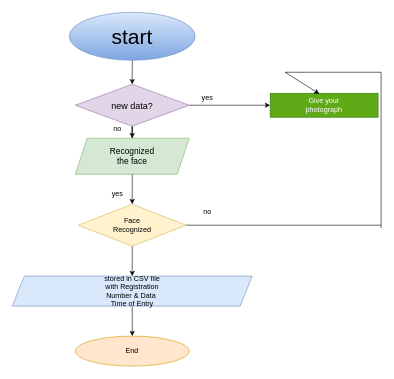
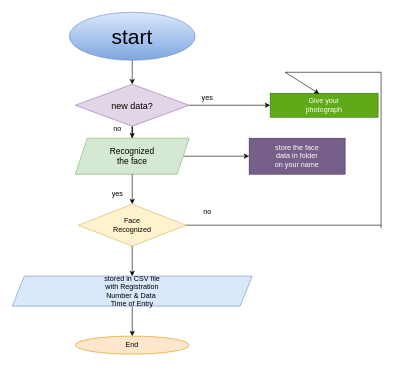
+ <mxCell id="6" value="" style="edgeStyle=orthogonalEdgeStyle;rounded=0;orthogonalLoop=1;jettySize=auto;html=1;" edge="1" parent="1" source="7" target="10"><mxGeometry relative="1" as="geometry" /></mxCell>
+ <mxCell id="10" value="&lt;div&gt;store the face&lt;/div&gt;&lt;div&gt;data in folder&lt;/div&gt;&lt;div&gt;on your name&lt;/div&gt;" style="rounded=0;whiteSpace=wrap;html=1;fillColor=#76608a;fontColor=#ffffff;strokeColor=#432D57;" vertex="1" parent="1"><mxGeometry x="415" y="230" width="160" height="60" as="geometry" /></mxCell>
- <mxCell id="13" value="End" style="ellipse;whiteSpace=wrap;html=1;fillColor=#ffe6cc;strokeColor=#d79b00;" vertex="1" parent="1"><mxGeometry x="125" y="560" width="190" height="50" as="geometry" /></mxCell>
+ <mxCell id="13" value="End" style="ellipse;whiteSpace=wrap;html=1;fillColor=#ffe6cc;strokeColor=#d79b00;" vertex="1" parent="1"><mxGeometry x="125" y="560" width="190" height="30" as="geometry" /></mxCell>
